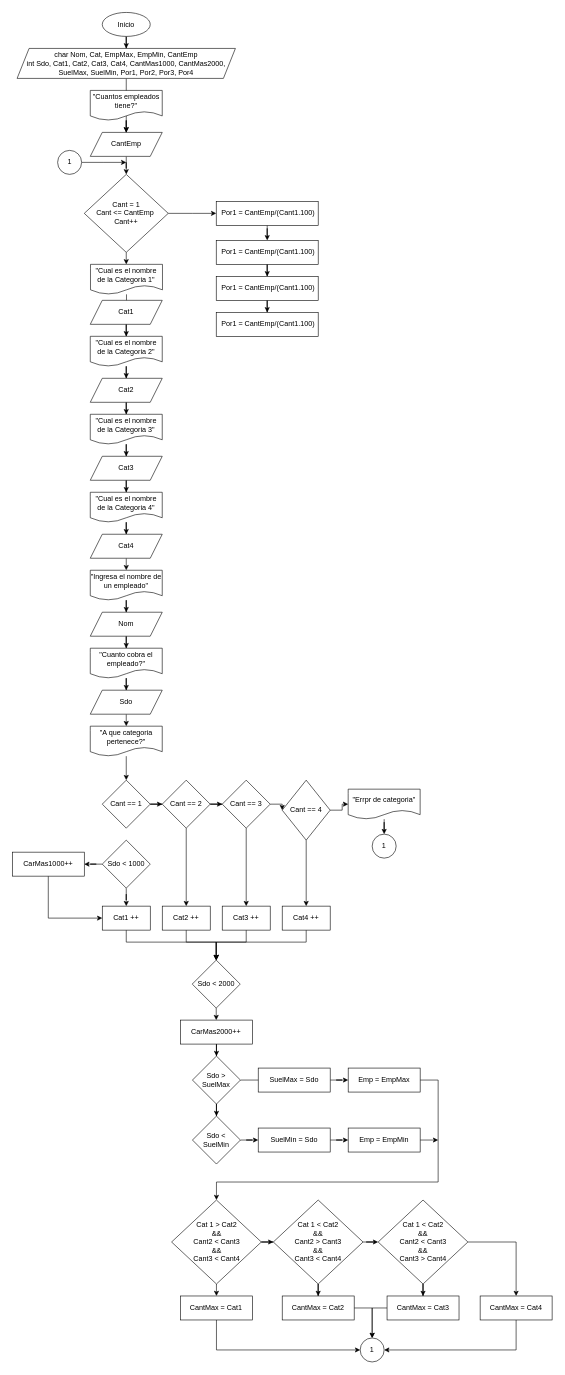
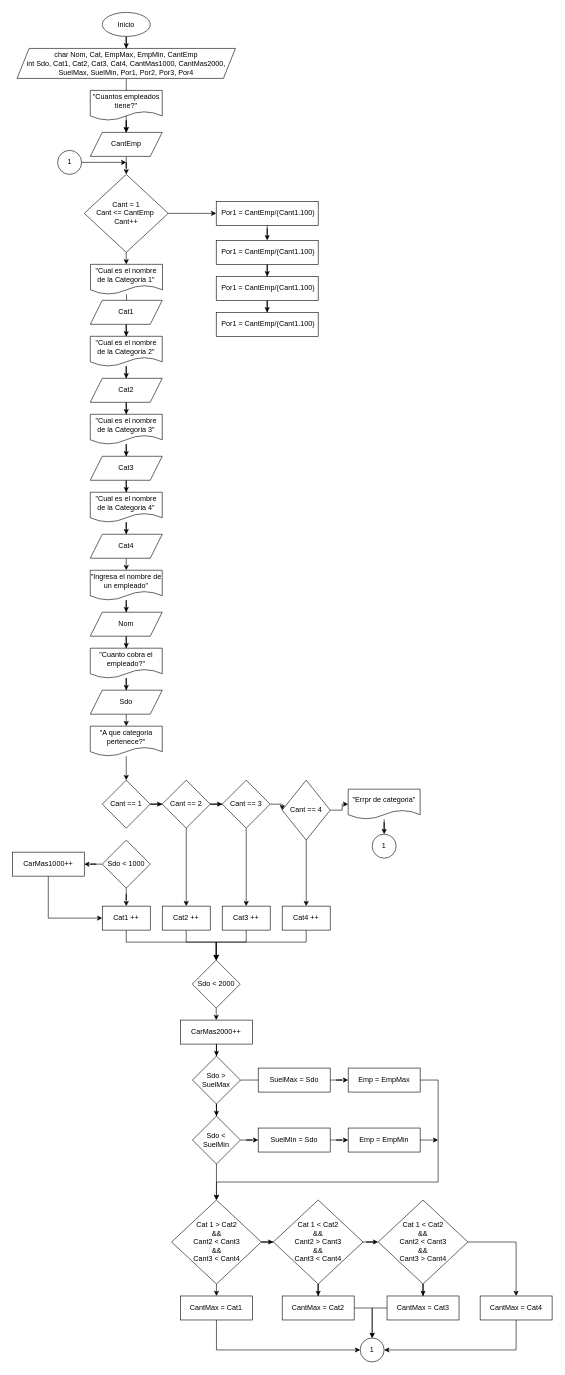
+ <mxCell id="66" value="" style="edgeStyle=orthogonalEdgeStyle;rounded=0;orthogonalLoop=1;jettySize=auto;html=1;" parent="1" source="67" target="76" edge="1"><mxGeometry relative="1" as="geometry" /></mxCell>
